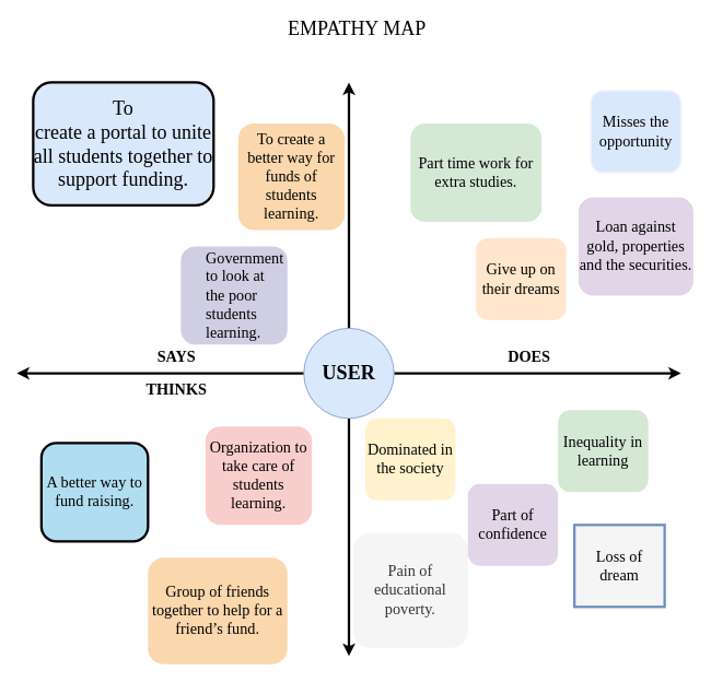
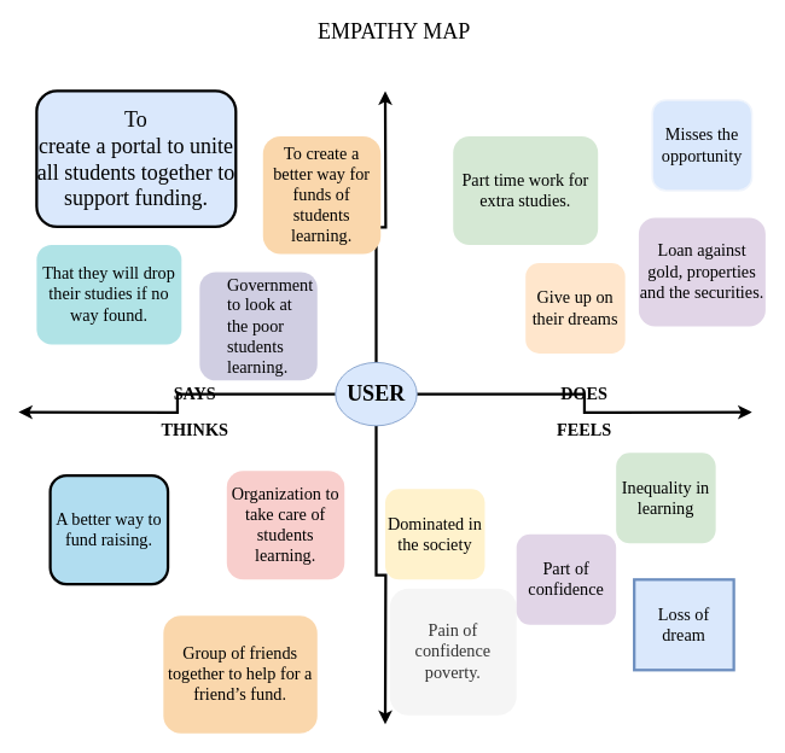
+ <mxCell id="18" value="That they will drop their studies if no way found." style="rounded=1;whiteSpace=wrap;html=1;fontFamily=Comic Sans MS;fontSize=19;strokeWidth=3;fillColor=#b0e3e6;strokeColor=none;" vertex="1" parent="1"><mxGeometry x="40" y="270" width="160" height="110" as="geometry" /></mxCell>
- <mxCell id="6" value="&lt;h1&gt;&lt;font face=&quot;Comic Sans MS&quot;&gt;USER&lt;/font&gt;&lt;/h1&gt;" style="ellipse;whiteSpace=wrap;html=1;aspect=fixed;fillColor=#dae8fc;strokeColor=#6c8ebf;" vertex="1" parent="1"><mxGeometry x="370" y="400" width="110" height="110" as="geometry" /></mxCell>
+ <mxCell id="6" value="&lt;h1&gt;&lt;font face=&quot;Comic Sans MS&quot;&gt;USER&lt;/font&gt;&lt;/h1&gt;" style="ellipse;whiteSpace=wrap;html=1;aspect=fixed;fillColor=#dae8fc;strokeColor=#6c8ebf;" vertex="1" parent="1"><mxGeometry x="370" y="400" width="90" height="70" as="geometry" /></mxCell>
+ <mxCell id="10" value="&lt;b style=&quot;font-size: 19px;&quot;&gt;FEELS&lt;/b&gt;" style="text;html=1;strokeColor=none;fillColor=none;align=center;verticalAlign=middle;whiteSpace=wrap;rounded=0;fontFamily=Comic Sans MS;strokeWidth=3;" vertex="1" parent="1"><mxGeometry x="540" y="460" width="210" height="30" as="geometry" /></mxCell>
- <mxCell id="25" value="Dominated in the society" style="rounded=1;whiteSpace=wrap;html=1;fontFamily=Comic Sans MS;fontSize=19;strokeWidth=3;fillColor=#fff2cc;strokeColor=none;" vertex="1" parent="1"><mxGeometry x="445" y="510" width="110" height="100" as="geometry" /></mxCell>
+ <mxCell id="25" value="Dominated in the society" style="rounded=1;whiteSpace=wrap;html=1;fontFamily=Comic Sans MS;fontSize=19;strokeWidth=3;fillColor=#fff2cc;strokeColor=none;" vertex="1" parent="1"><mxGeometry x="425" y="540" width="110" height="100" as="geometry" /></mxCell>
- <mxCell id="13" value="A better way to fund raising." style="rounded=1;whiteSpace=wrap;html=1;fontFamily=Comic Sans MS;fontSize=19;strokeWidth=3;fillColor=#b1ddf0;strokeColor=default;" vertex="1" parent="1"><mxGeometry x="50" y="540" width="130" height="120" as="geometry" /></mxCell>
+ <mxCell id="13" value="A better way to fund raising." style="rounded=1;whiteSpace=wrap;html=1;fontFamily=Comic Sans MS;fontSize=19;strokeWidth=3;fillColor=#b1ddf0;strokeColor=default;" vertex="1" parent="1"><mxGeometry x="55" y="525" width="130" height="120" as="geometry" /></mxCell>
- <mxCell id="15" value="Loss of dream" style="rounded=0;whiteSpace=wrap;html=1;fontFamily=Comic Sans MS;fontSize=19;strokeWidth=3;fillColor=#f5f5f5;strokeColor=#6c8ebf;" vertex="1" parent="1"><mxGeometry x="700" y="640" width="110" height="100" as="geometry" /></mxCell>
+ <mxCell id="15" value="Loss of dream" style="rounded=0;whiteSpace=wrap;html=1;fontFamily=Comic Sans MS;fontSize=19;strokeWidth=3;fillColor=#dae8fc;strokeColor=#6c8ebf;" vertex="1" parent="1"><mxGeometry x="700" y="640" width="110" height="100" as="geometry" /></mxCell>
- <mxCell id="24" value="Pain of educational poverty." style="rounded=1;whiteSpace=wrap;html=1;fontFamily=Comic Sans MS;fontSize=19;strokeWidth=3;fillColor=#f5f5f5;fontColor=#333333;strokeColor=none;" vertex="1" parent="1"><mxGeometry x="430" y="650" width="140" height="140" as="geometry" /></mxCell>
+ <mxCell id="24" value="Pain of confidence poverty." style="rounded=1;whiteSpace=wrap;html=1;fontFamily=Comic Sans MS;fontSize=19;strokeWidth=3;fillColor=#f5f5f5;fontColor=#333333;strokeColor=none;" vertex="1" parent="1"><mxGeometry x="430" y="650" width="140" height="140" as="geometry" /></mxCell>
